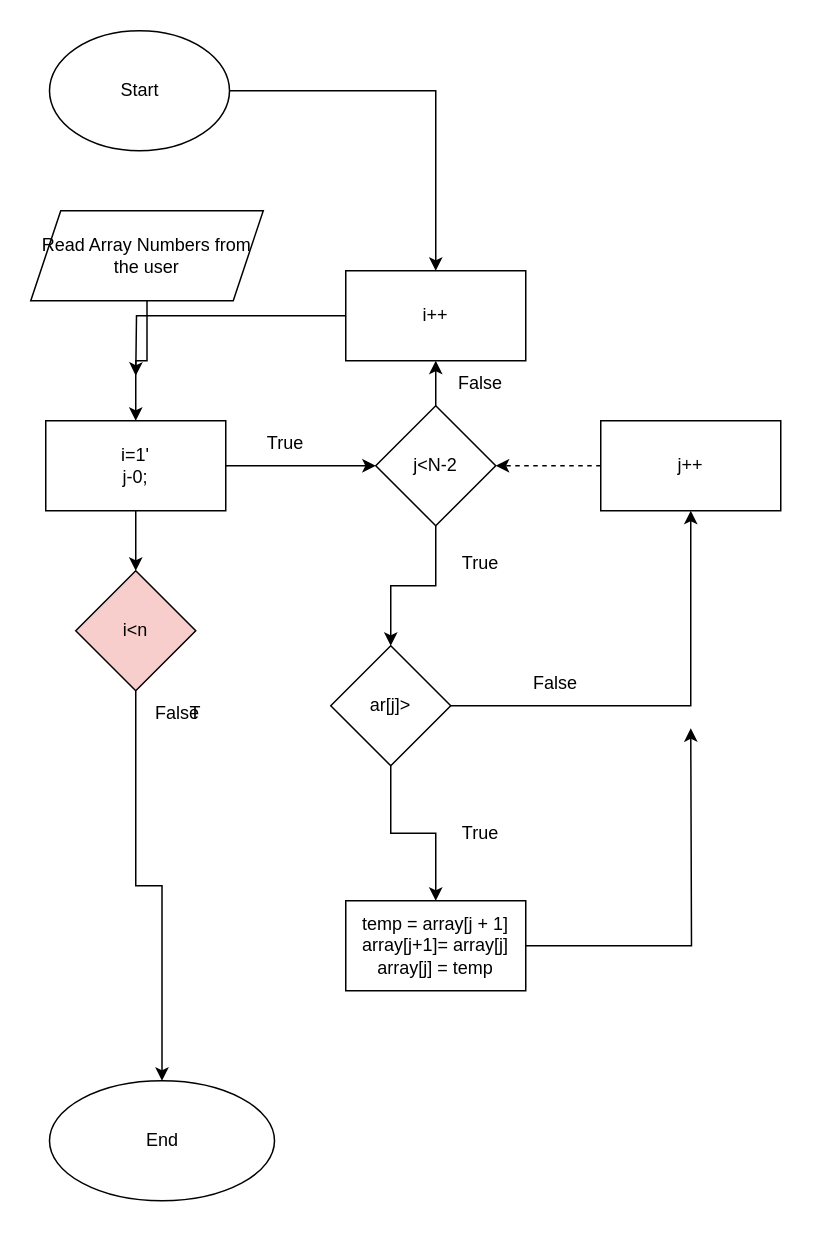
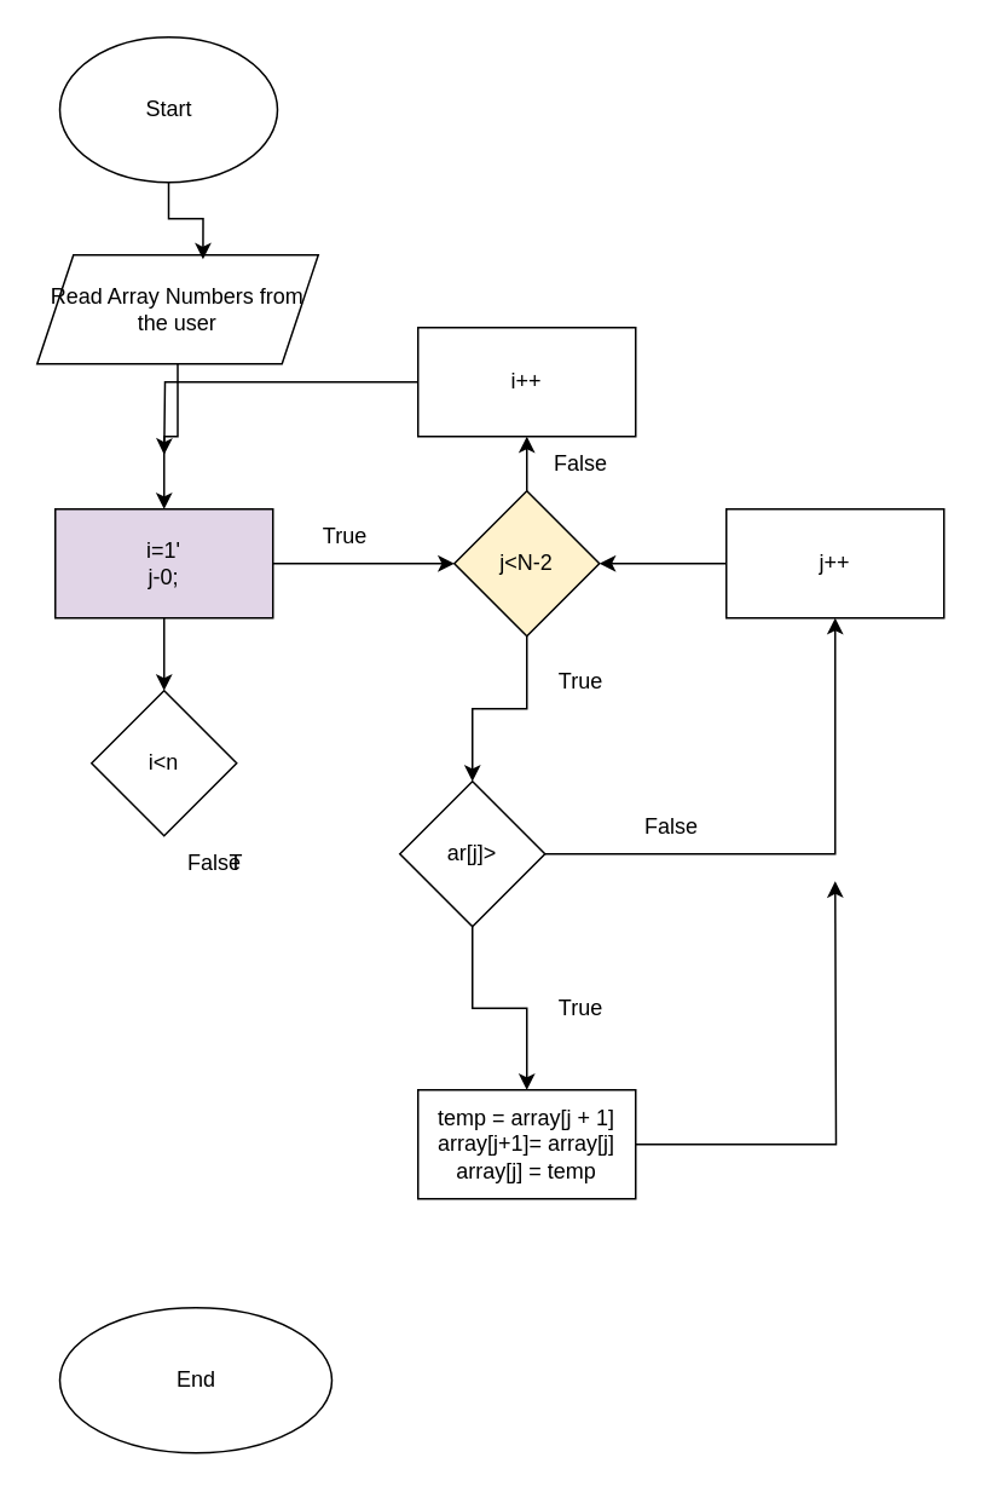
- <mxCell id="5" style="edgeStyle=orthogonalEdgeStyle;rounded=0;orthogonalLoop=1;jettySize=auto;html=1;" edge="1" parent="1" source="2" target="16"><mxGeometry relative="1" as="geometry" /></mxCell>
+ <mxCell id="5" style="edgeStyle=orthogonalEdgeStyle;rounded=0;orthogonalLoop=1;jettySize=auto;html=1;entryX=0.59;entryY=0.04;entryDx=0;entryDy=0;entryPerimeter=0;" edge="1" parent="1" source="2" target="4"><mxGeometry relative="1" as="geometry" /></mxCell>
- <mxCell id="8" value="i=1'&lt;div&gt;j-0;&lt;/div&gt;" style="whiteSpace=wrap;html=1;" vertex="1" parent="1"><mxGeometry x="30" y="280" width="120" height="60" as="geometry" /></mxCell>
+ <mxCell id="8" value="i=1'&lt;div&gt;j-0;&lt;/div&gt;" style="whiteSpace=wrap;html=1;fillColor=#e1d5e7;" vertex="1" parent="1"><mxGeometry x="30" y="280" width="120" height="60" as="geometry" /></mxCell>
- <mxCell id="14" value="j&amp;lt;N-2" style="rhombus;whiteSpace=wrap;html=1;" vertex="1" parent="1"><mxGeometry x="250" y="270" width="80" height="80" as="geometry" /></mxCell>
+ <mxCell id="14" value="j&amp;lt;N-2" style="rhombus;whiteSpace=wrap;html=1;fillColor=#fff2cc;" vertex="1" parent="1"><mxGeometry x="250" y="270" width="80" height="80" as="geometry" /></mxCell>
- <mxCell id="20" style="edgeStyle=orthogonalEdgeStyle;rounded=0;orthogonalLoop=1;jettySize=auto;html=1;entryX=1;entryY=0.5;entryDx=0;entryDy=0;dashed=1;" edge="1" parent="1" source="21" target="14"><mxGeometry relative="1" as="geometry" /></mxCell>
+ <mxCell id="20" style="edgeStyle=orthogonalEdgeStyle;rounded=0;orthogonalLoop=1;jettySize=auto;html=1;entryX=1;entryY=0.5;entryDx=0;entryDy=0;" edge="1" parent="1" source="21" target="14"><mxGeometry relative="1" as="geometry" /></mxCell>
- <mxCell id="10" value="i&amp;lt;n" style="rhombus;whiteSpace=wrap;html=1;fillColor=#f8cecc;" vertex="1" parent="1"><mxGeometry x="50" y="380" width="80" height="80" as="geometry" /></mxCell>
+ <mxCell id="10" value="i&amp;lt;n" style="rhombus;whiteSpace=wrap;html=1;" vertex="1" parent="1"><mxGeometry x="50" y="380" width="80" height="80" as="geometry" /></mxCell>
- <mxCell id="9" value="" style="edgeStyle=orthogonalEdgeStyle;rounded=0;orthogonalLoop=1;jettySize=auto;html=1;" edge="1" parent="1" source="10" target="11"><mxGeometry relative="1" as="geometry" /></mxCell>
